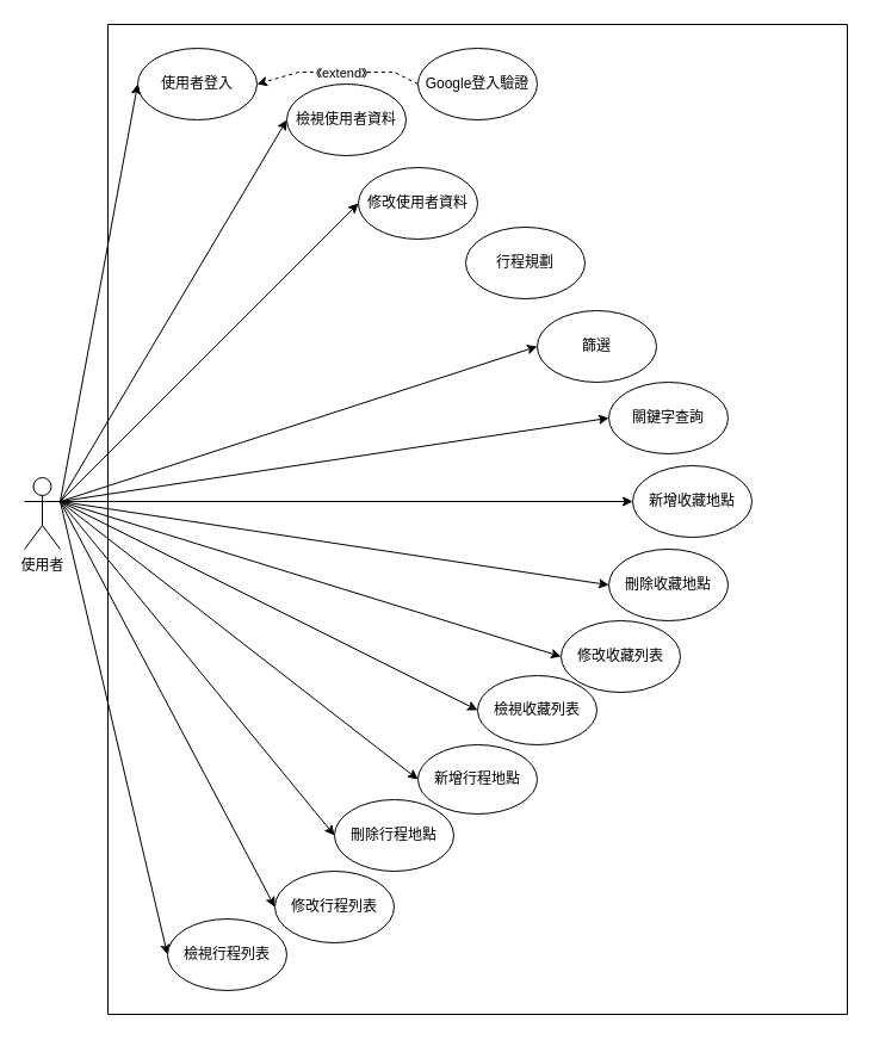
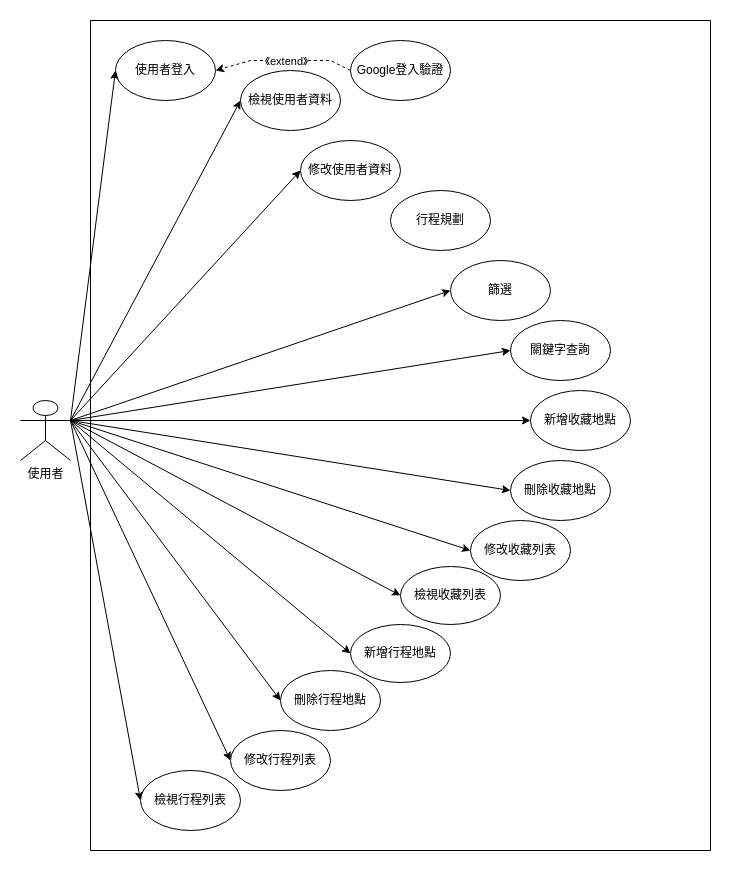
- <mxCell id="2" value="使用者" style="shape=umlActor;verticalLabelPosition=bottom;verticalAlign=top;html=1;outlineConnect=0;" parent="1" vertex="1"><mxGeometry x="20" y="400" width="30" height="60" as="geometry" /></mxCell>
+ <mxCell id="2" value="使用者" style="shape=umlActor;verticalLabelPosition=bottom;verticalAlign=top;html=1;outlineConnect=0;" parent="1" vertex="1"><mxGeometry x="20" y="400" width="50" height="60" as="geometry" /></mxCell>
